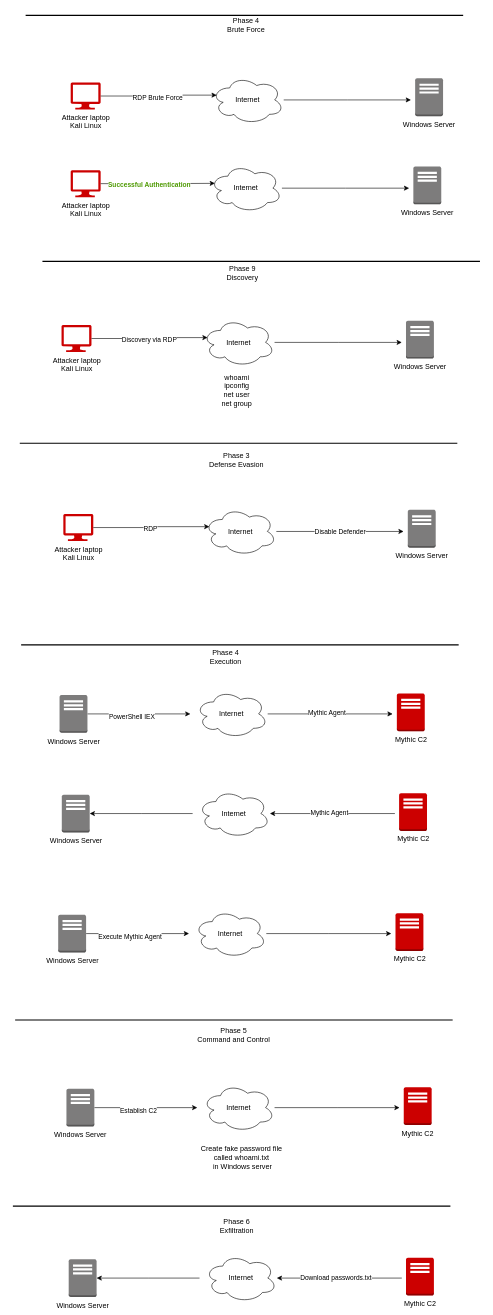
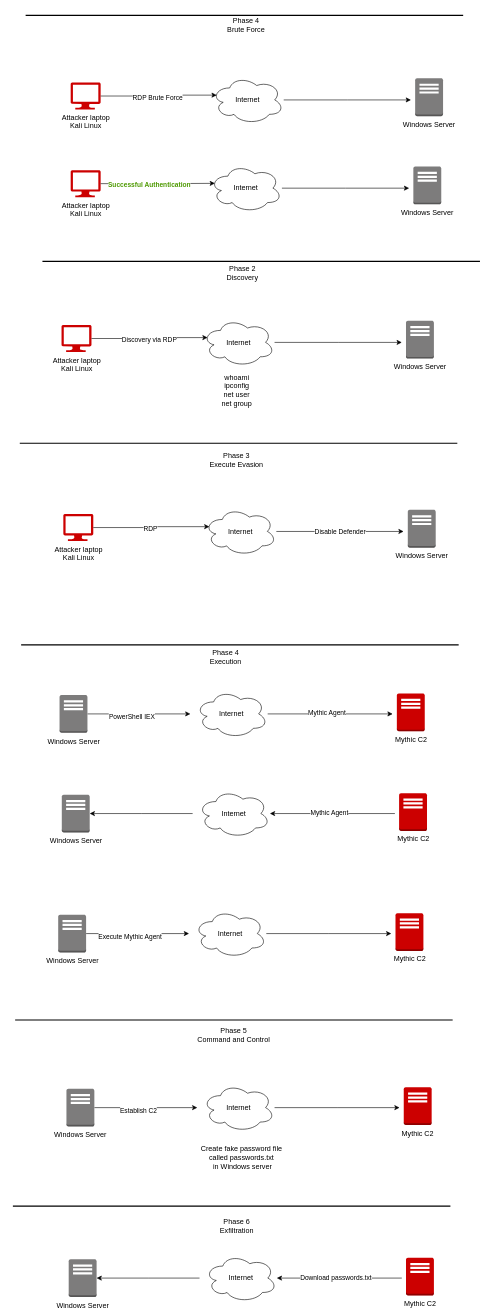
- <mxCell id="21" value="Phase 9&lt;div&gt;Discovery&lt;/div&gt;" style="text;html=1;align=center;verticalAlign=middle;whiteSpace=wrap;rounded=0;" vertex="1" parent="1"><mxGeometry x="364" y="440" width="79" height="30" as="geometry" /></mxCell>
+ <mxCell id="21" value="Phase 2&lt;div&gt;Discovery&lt;/div&gt;" style="text;html=1;align=center;verticalAlign=middle;whiteSpace=wrap;rounded=0;" vertex="1" parent="1"><mxGeometry x="364" y="440" width="79" height="30" as="geometry" /></mxCell>
- <mxCell id="24" value="Phase 3&lt;div&gt;Defense Evasion&lt;/div&gt;" style="text;html=1;align=center;verticalAlign=middle;whiteSpace=wrap;rounded=0;" vertex="1" parent="1"><mxGeometry x="336.5" y="751" width="112.5" height="30" as="geometry" /></mxCell>
+ <mxCell id="24" value="Phase 3&lt;div&gt;Execute Evasion&lt;/div&gt;" style="text;html=1;align=center;verticalAlign=middle;whiteSpace=wrap;rounded=0;" vertex="1" parent="1"><mxGeometry x="336.5" y="751" width="112.5" height="30" as="geometry" /></mxCell>
- <mxCell id="57" value="Create fake password file called whoami.txt&lt;div&gt;&amp;nbsp;in Windows server&lt;/div&gt;" style="text;html=1;align=center;verticalAlign=middle;whiteSpace=wrap;rounded=0;" vertex="1" parent="1"><mxGeometry x="326.5" y="1913" width="150" height="30" as="geometry" /></mxCell>
+ <mxCell id="57" value="Create fake password file called passwords.txt&lt;div&gt;&amp;nbsp;in Windows server&lt;/div&gt;" style="text;html=1;align=center;verticalAlign=middle;whiteSpace=wrap;rounded=0;" vertex="1" parent="1"><mxGeometry x="326.5" y="1913" width="150" height="30" as="geometry" /></mxCell>
